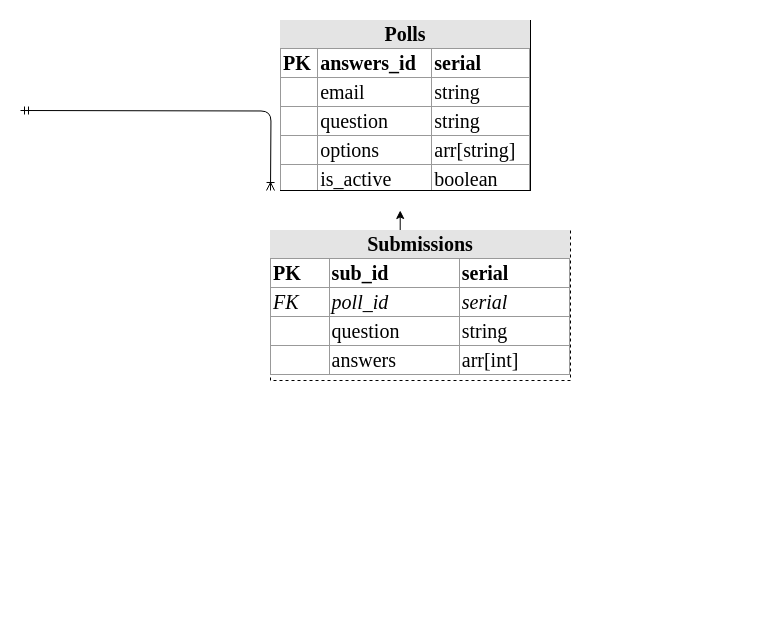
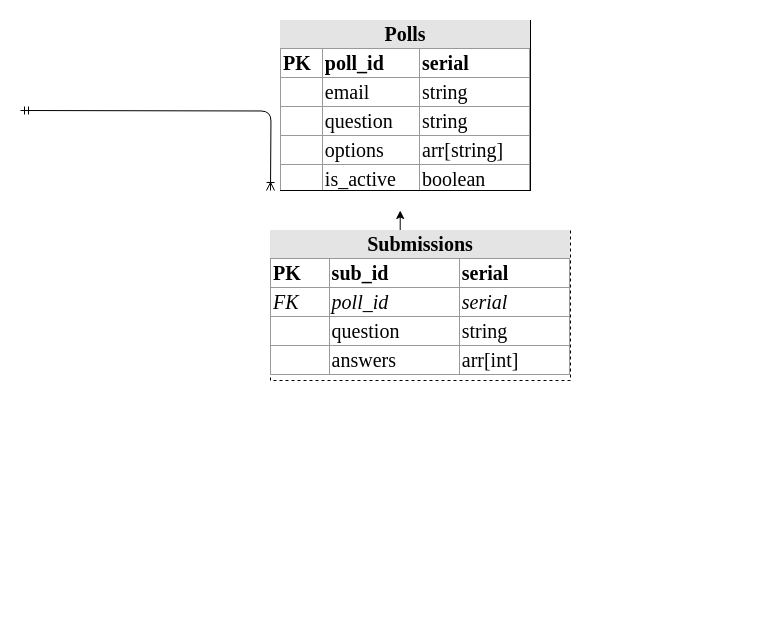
- <mxCell id="2" value="&lt;div style=&quot;text-align: center; box-sizing: border-box; width: 100%; background: rgb(228, 228, 228); padding: 2px; font-size: 20px;&quot;&gt;&lt;b style=&quot;font-size: 20px;&quot;&gt;Polls&lt;/b&gt;&lt;/div&gt;&lt;table style=&quot;width: 100%; font-size: 20px; border: 1px solid rgb(153, 153, 153); border-collapse: collapse;&quot; cellpadding=&quot;2&quot; cellspacing=&quot;0&quot; border=&quot;1&quot;&gt;&lt;tbody style=&quot;font-size: 20px;&quot;&gt;&lt;tr style=&quot;font-size: 20px;&quot;&gt;&lt;td style=&quot;font-size: 20px;&quot;&gt;&lt;b style=&quot;font-size: 20px;&quot;&gt;PK&lt;/b&gt;&lt;/td&gt;&lt;td style=&quot;font-size: 20px;&quot;&gt;&lt;b style=&quot;font-size: 20px;&quot;&gt;answers_id&lt;/b&gt;&lt;/td&gt;&lt;td style=&quot;font-size: 20px;&quot;&gt;&lt;b style=&quot;font-size: 20px;&quot;&gt;serial&lt;/b&gt;&lt;/td&gt;&lt;/tr&gt;&lt;tr style=&quot;font-size: 20px;&quot;&gt;&lt;td style=&quot;font-size: 20px;&quot;&gt;&lt;br style=&quot;font-size: 20px;&quot;&gt;&lt;/td&gt;&lt;td style=&quot;font-size: 20px;&quot;&gt;email&lt;/td&gt;&lt;td style=&quot;font-size: 20px;&quot;&gt;string&lt;/td&gt;&lt;/tr&gt;&lt;tr style=&quot;font-size: 20px;&quot;&gt;&lt;td style=&quot;font-size: 20px;&quot;&gt;&lt;/td&gt;&lt;td style=&quot;font-size: 20px;&quot;&gt;question&lt;/td&gt;&lt;td style=&quot;font-size: 20px;&quot;&gt;string&lt;/td&gt;&lt;/tr&gt;&lt;tr style=&quot;font-size: 20px;&quot;&gt;&lt;td style=&quot;font-size: 20px;&quot;&gt;&lt;br style=&quot;font-size: 20px;&quot;&gt;&lt;/td&gt;&lt;td style=&quot;font-size: 20px;&quot;&gt;options&lt;br style=&quot;font-size: 20px;&quot;&gt;&lt;/td&gt;&lt;td style=&quot;font-size: 20px;&quot;&gt;arr[string]&lt;/td&gt;&lt;/tr&gt;&lt;tr style=&quot;font-size: 20px;&quot;&gt;&lt;td style=&quot;font-size: 20px;&quot;&gt;&lt;br style=&quot;font-size: 20px;&quot;&gt;&lt;/td&gt;&lt;td style=&quot;font-size: 20px;&quot;&gt;is_active&lt;/td&gt;&lt;td style=&quot;font-size: 20px;&quot;&gt;boolean&lt;/td&gt;&lt;/tr&gt;&lt;/tbody&gt;&lt;/table&gt;" style="verticalAlign=top;align=left;overflow=fill;html=1;rounded=0;shadow=0;comic=0;labelBackgroundColor=none;strokeColor=#000000;strokeWidth=1;fillColor=#ffffff;fontFamily=Verdana;fontSize=20;fontColor=#000000;" parent="1" vertex="1"><mxGeometry x="280" y="20" width="250" height="170" as="geometry" /></mxCell>
+ <mxCell id="2" value="&lt;div style=&quot;text-align: center; box-sizing: border-box; width: 100%; background: rgb(228, 228, 228); padding: 2px; font-size: 20px;&quot;&gt;&lt;b style=&quot;font-size: 20px;&quot;&gt;Polls&lt;/b&gt;&lt;/div&gt;&lt;table style=&quot;width: 100%; font-size: 20px; border: 1px solid rgb(153, 153, 153); border-collapse: collapse;&quot; cellpadding=&quot;2&quot; cellspacing=&quot;0&quot; border=&quot;1&quot;&gt;&lt;tbody style=&quot;font-size: 20px;&quot;&gt;&lt;tr style=&quot;font-size: 20px;&quot;&gt;&lt;td style=&quot;font-size: 20px;&quot;&gt;&lt;b style=&quot;font-size: 20px;&quot;&gt;PK&lt;/b&gt;&lt;/td&gt;&lt;td style=&quot;font-size: 20px;&quot;&gt;&lt;b style=&quot;font-size: 20px;&quot;&gt;poll_id&lt;/b&gt;&lt;/td&gt;&lt;td style=&quot;font-size: 20px;&quot;&gt;&lt;b style=&quot;font-size: 20px;&quot;&gt;serial&lt;/b&gt;&lt;/td&gt;&lt;/tr&gt;&lt;tr style=&quot;font-size: 20px;&quot;&gt;&lt;td style=&quot;font-size: 20px;&quot;&gt;&lt;br style=&quot;font-size: 20px;&quot;&gt;&lt;/td&gt;&lt;td style=&quot;font-size: 20px;&quot;&gt;email&lt;/td&gt;&lt;td style=&quot;font-size: 20px;&quot;&gt;string&lt;/td&gt;&lt;/tr&gt;&lt;tr style=&quot;font-size: 20px;&quot;&gt;&lt;td style=&quot;font-size: 20px;&quot;&gt;&lt;/td&gt;&lt;td style=&quot;font-size: 20px;&quot;&gt;question&lt;/td&gt;&lt;td style=&quot;font-size: 20px;&quot;&gt;string&lt;/td&gt;&lt;/tr&gt;&lt;tr style=&quot;font-size: 20px;&quot;&gt;&lt;td style=&quot;font-size: 20px;&quot;&gt;&lt;br style=&quot;font-size: 20px;&quot;&gt;&lt;/td&gt;&lt;td style=&quot;font-size: 20px;&quot;&gt;options&lt;br style=&quot;font-size: 20px;&quot;&gt;&lt;/td&gt;&lt;td style=&quot;font-size: 20px;&quot;&gt;arr[string]&lt;/td&gt;&lt;/tr&gt;&lt;tr style=&quot;font-size: 20px;&quot;&gt;&lt;td style=&quot;font-size: 20px;&quot;&gt;&lt;br style=&quot;font-size: 20px;&quot;&gt;&lt;/td&gt;&lt;td style=&quot;font-size: 20px;&quot;&gt;is_active&lt;/td&gt;&lt;td style=&quot;font-size: 20px;&quot;&gt;boolean&lt;/td&gt;&lt;/tr&gt;&lt;/tbody&gt;&lt;/table&gt;" style="verticalAlign=top;align=left;overflow=fill;html=1;rounded=0;shadow=0;comic=0;labelBackgroundColor=none;strokeColor=#000000;strokeWidth=1;fillColor=#ffffff;fontFamily=Verdana;fontSize=20;fontColor=#000000;" parent="1" vertex="1"><mxGeometry x="280" y="20" width="250" height="170" as="geometry" /></mxCell>
